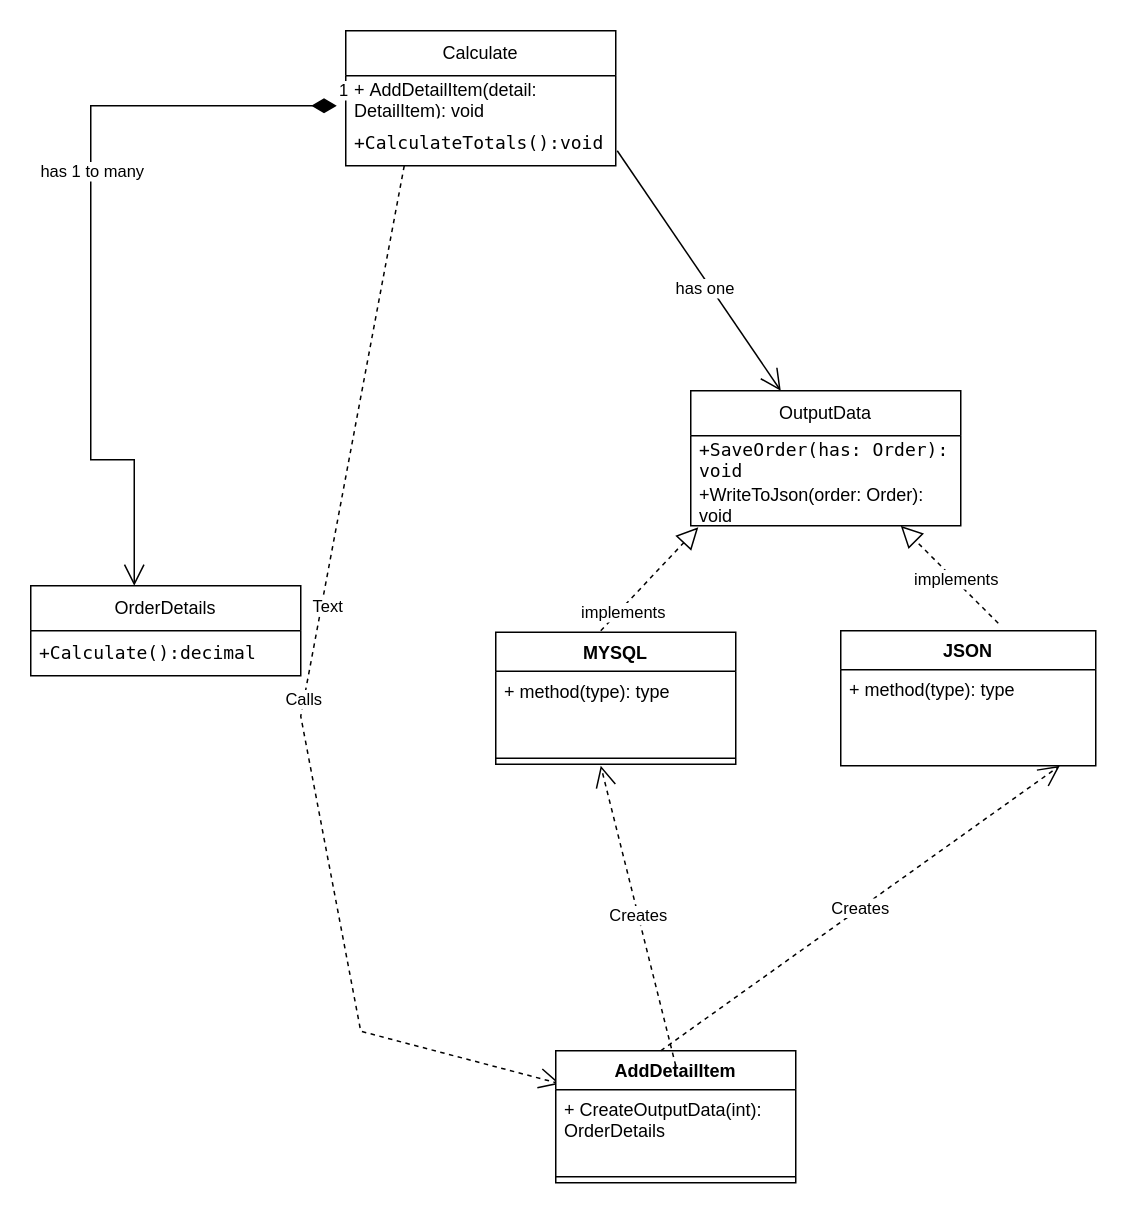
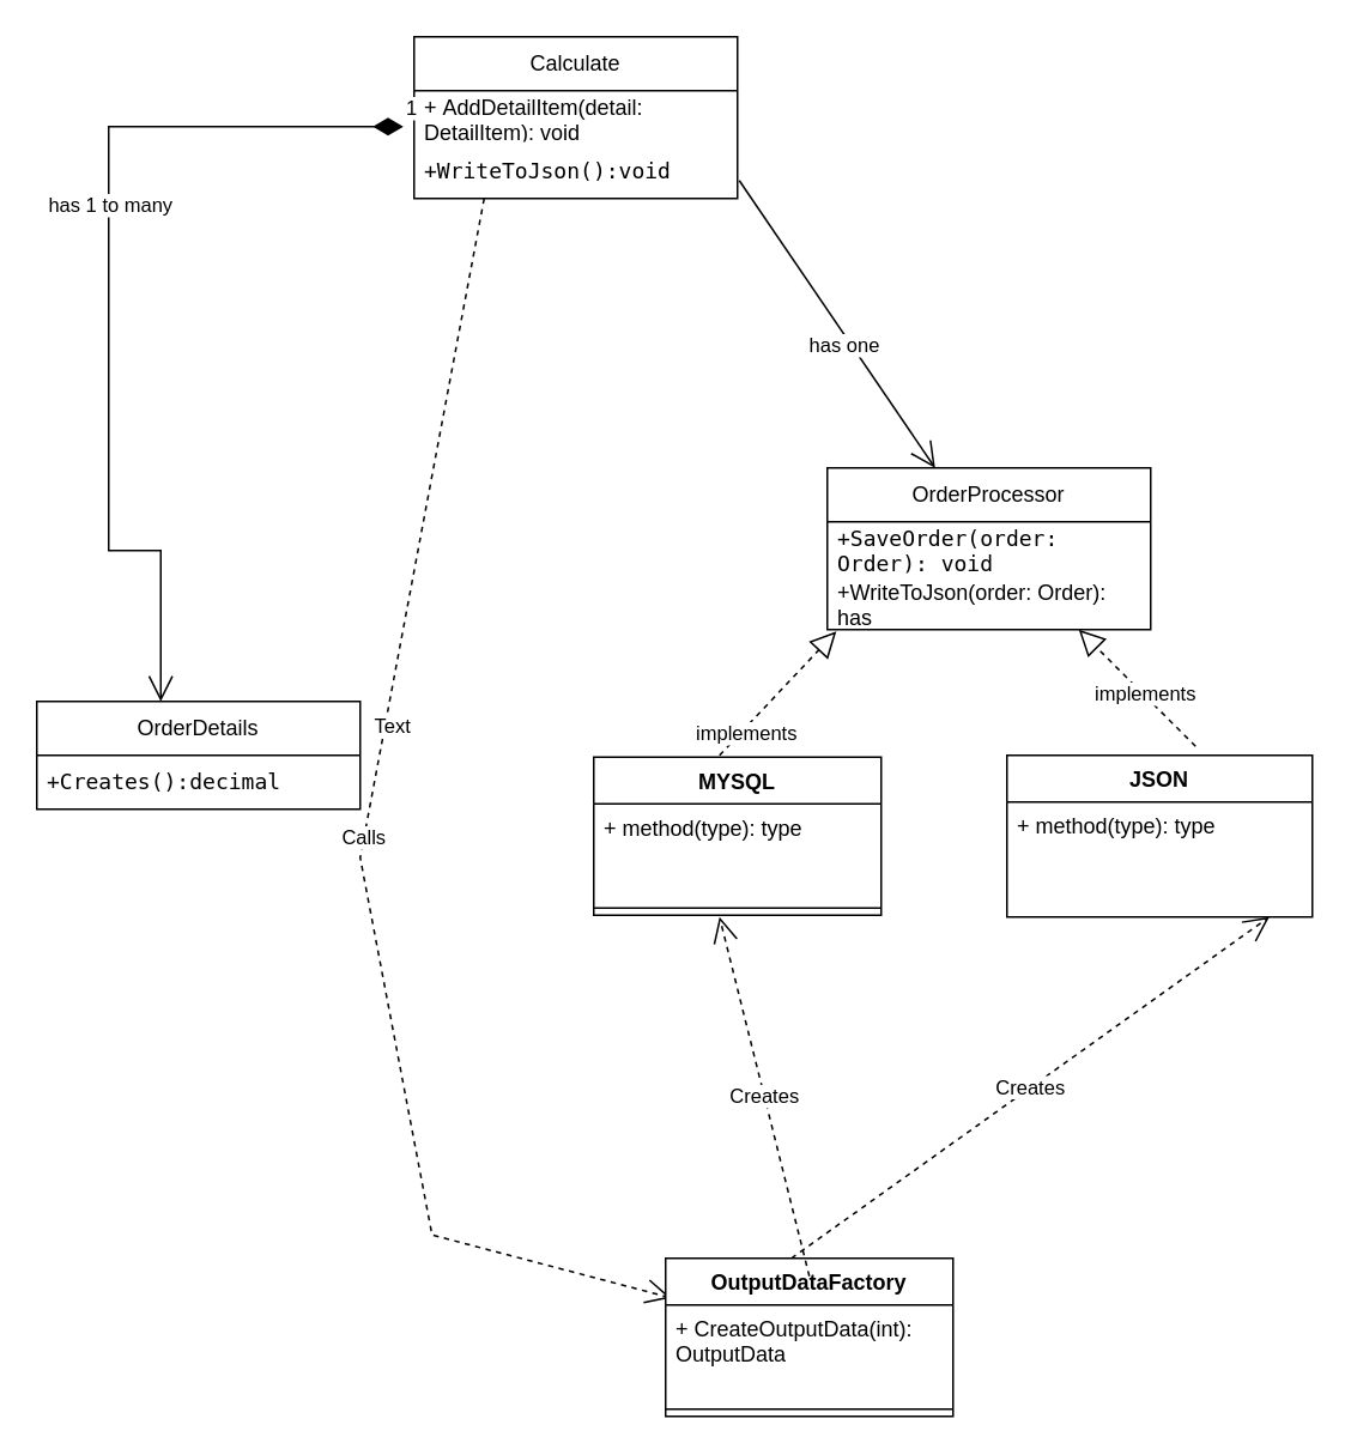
- <mxCell id="4" value="&lt;code&gt;+CalculateTotals():void&lt;/code&gt;" style="text;strokeColor=none;fillColor=none;align=left;verticalAlign=middle;spacingLeft=4;spacingRight=4;overflow=hidden;points=[[0,0.5],[1,0.5]];portConstraint=eastwest;rotatable=0;whiteSpace=wrap;html=1;" parent="2" vertex="1"><mxGeometry y="60" width="180" height="30" as="geometry" /></mxCell>
+ <mxCell id="4" value="&lt;code&gt;+WriteToJson():void&lt;/code&gt;" style="text;strokeColor=none;fillColor=none;align=left;verticalAlign=middle;spacingLeft=4;spacingRight=4;overflow=hidden;points=[[0,0.5],[1,0.5]];portConstraint=eastwest;rotatable=0;whiteSpace=wrap;html=1;" parent="2" vertex="1"><mxGeometry y="60" width="180" height="30" as="geometry" /></mxCell>
- <mxCell id="9" value="OutputData" style="swimlane;fontStyle=0;childLayout=stackLayout;horizontal=1;startSize=30;horizontalStack=0;resizeParent=1;resizeParentMax=0;resizeLast=0;collapsible=1;marginBottom=0;whiteSpace=wrap;html=1;" parent="1" vertex="1"><mxGeometry x="460" y="260" width="180" height="90" as="geometry" /></mxCell>
+ <mxCell id="9" value="OrderProcessor" style="swimlane;fontStyle=0;childLayout=stackLayout;horizontal=1;startSize=30;horizontalStack=0;resizeParent=1;resizeParentMax=0;resizeLast=0;collapsible=1;marginBottom=0;whiteSpace=wrap;html=1;" parent="1" vertex="1"><mxGeometry x="460" y="260" width="180" height="90" as="geometry" /></mxCell>
- <mxCell id="10" value="&lt;code&gt;+SaveOrder(has: Order): void&lt;/code&gt;" style="text;strokeColor=none;fillColor=none;align=left;verticalAlign=middle;spacingLeft=4;spacingRight=4;overflow=hidden;points=[[0,0.5],[1,0.5]];portConstraint=eastwest;rotatable=0;whiteSpace=wrap;html=1;" parent="9" vertex="1"><mxGeometry y="30" width="180" height="30" as="geometry" /></mxCell>
+ <mxCell id="10" value="&lt;code&gt;+SaveOrder(order: Order): void&lt;/code&gt;" style="text;strokeColor=none;fillColor=none;align=left;verticalAlign=middle;spacingLeft=4;spacingRight=4;overflow=hidden;points=[[0,0.5],[1,0.5]];portConstraint=eastwest;rotatable=0;whiteSpace=wrap;html=1;" parent="9" vertex="1"><mxGeometry y="30" width="180" height="30" as="geometry" /></mxCell>
- <mxCell id="11" value="+WriteToJson(order: Order): void" style="text;strokeColor=none;fillColor=none;align=left;verticalAlign=middle;spacingLeft=4;spacingRight=4;overflow=hidden;points=[[0,0.5],[1,0.5]];portConstraint=eastwest;rotatable=0;whiteSpace=wrap;html=1;" parent="9" vertex="1"><mxGeometry y="60" width="180" height="30" as="geometry" /></mxCell>
+ <mxCell id="11" value="+WriteToJson(order: Order): has" style="text;strokeColor=none;fillColor=none;align=left;verticalAlign=middle;spacingLeft=4;spacingRight=4;overflow=hidden;points=[[0,0.5],[1,0.5]];portConstraint=eastwest;rotatable=0;whiteSpace=wrap;html=1;" parent="9" vertex="1"><mxGeometry y="60" width="180" height="30" as="geometry" /></mxCell>
- <mxCell id="8" value="&lt;code&gt;+Calculate():decimal&lt;/code&gt;" style="text;strokeColor=none;fillColor=none;align=left;verticalAlign=middle;spacingLeft=4;spacingRight=4;overflow=hidden;points=[[0,0.5],[1,0.5]];portConstraint=eastwest;rotatable=0;whiteSpace=wrap;html=1;" parent="7" vertex="1"><mxGeometry y="30" width="180" height="30" as="geometry" /></mxCell>
+ <mxCell id="8" value="&lt;code&gt;+Creates():decimal&lt;/code&gt;" style="text;strokeColor=none;fillColor=none;align=left;verticalAlign=middle;spacingLeft=4;spacingRight=4;overflow=hidden;points=[[0,0.5],[1,0.5]];portConstraint=eastwest;rotatable=0;whiteSpace=wrap;html=1;" parent="7" vertex="1"><mxGeometry y="30" width="180" height="30" as="geometry" /></mxCell>
- <mxCell id="25" value="AddDetailItem" style="swimlane;fontStyle=1;align=center;verticalAlign=top;childLayout=stackLayout;horizontal=1;startSize=26;horizontalStack=0;resizeParent=1;resizeParentMax=0;resizeLast=0;collapsible=1;marginBottom=0;whiteSpace=wrap;html=1;" parent="1" vertex="1"><mxGeometry x="370" y="700" width="160" height="88" as="geometry" /></mxCell>
+ <mxCell id="25" value="OutputDataFactory" style="swimlane;fontStyle=1;align=center;verticalAlign=top;childLayout=stackLayout;horizontal=1;startSize=26;horizontalStack=0;resizeParent=1;resizeParentMax=0;resizeLast=0;collapsible=1;marginBottom=0;whiteSpace=wrap;html=1;" parent="1" vertex="1"><mxGeometry x="370" y="700" width="160" height="88" as="geometry" /></mxCell>
- <mxCell id="27" value="+ CreateOutputData(int): OrderDetails" style="text;strokeColor=none;fillColor=none;align=left;verticalAlign=top;spacingLeft=4;spacingRight=4;overflow=hidden;rotatable=0;points=[[0,0.5],[1,0.5]];portConstraint=eastwest;whiteSpace=wrap;html=1;" parent="25" vertex="1"><mxGeometry y="26" width="160" height="54" as="geometry" /></mxCell>
+ <mxCell id="27" value="+ CreateOutputData(int): OutputData" style="text;strokeColor=none;fillColor=none;align=left;verticalAlign=top;spacingLeft=4;spacingRight=4;overflow=hidden;rotatable=0;points=[[0,0.5],[1,0.5]];portConstraint=eastwest;whiteSpace=wrap;html=1;" parent="25" vertex="1"><mxGeometry y="26" width="160" height="54" as="geometry" /></mxCell>
